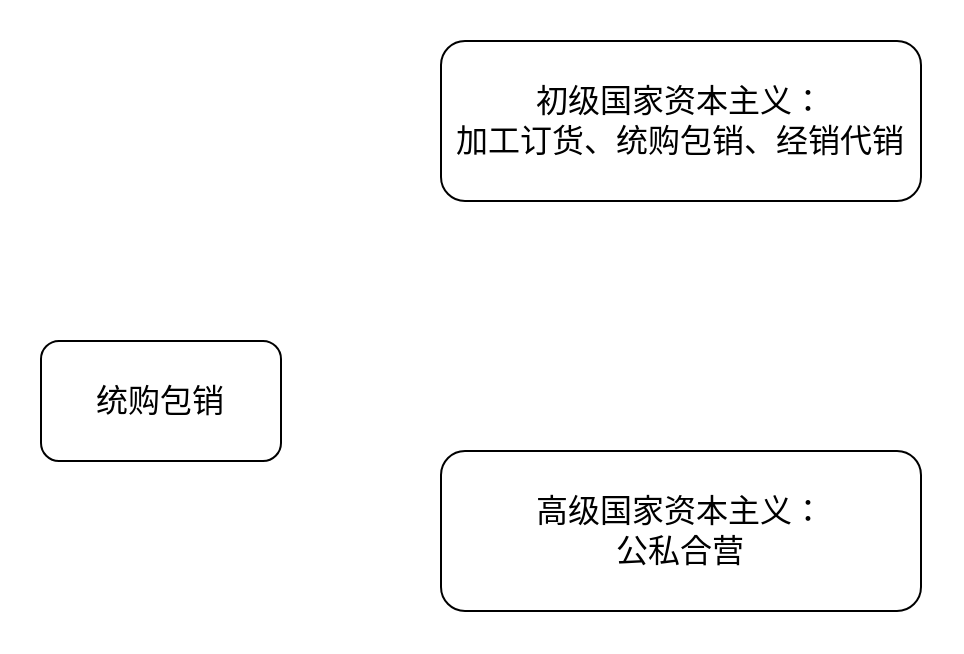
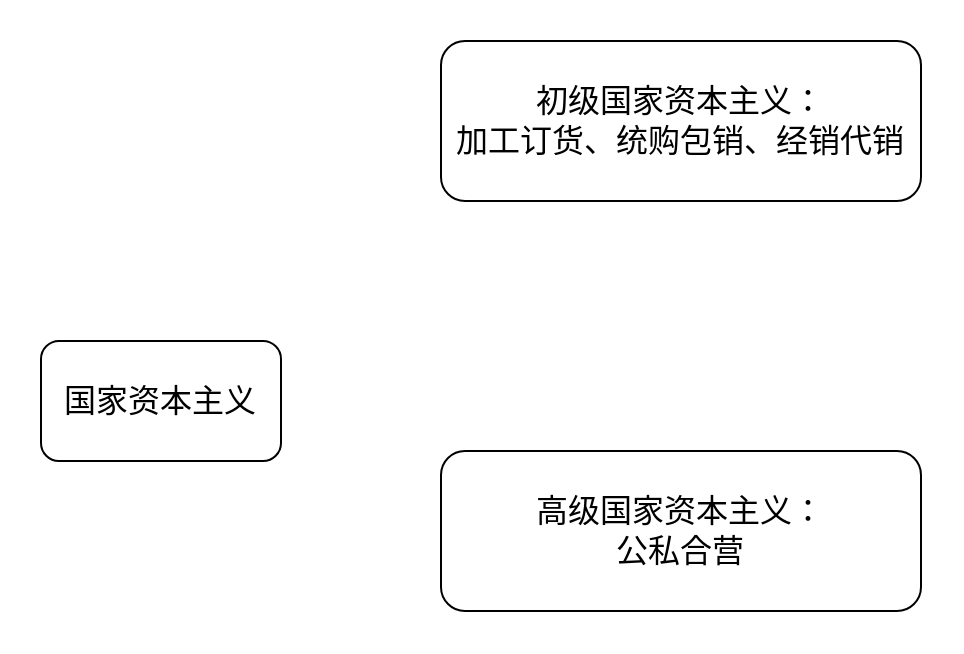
- <mxCell id="2" value="&lt;font style=&quot;font-size: 16px;&quot;&gt;统购包销&lt;/font&gt;" style="rounded=1;whiteSpace=wrap;html=1;" vertex="1" parent="1"><mxGeometry y="170" width="120" height="60" as="geometry" x="20" /></mxCell>
+ <mxCell id="2" value="&lt;font style=&quot;font-size: 16px;&quot;&gt;国家资本主义&lt;/font&gt;" style="rounded=1;whiteSpace=wrap;html=1;" vertex="1" parent="1"><mxGeometry y="170" width="120" height="60" as="geometry" x="20" /></mxCell>
